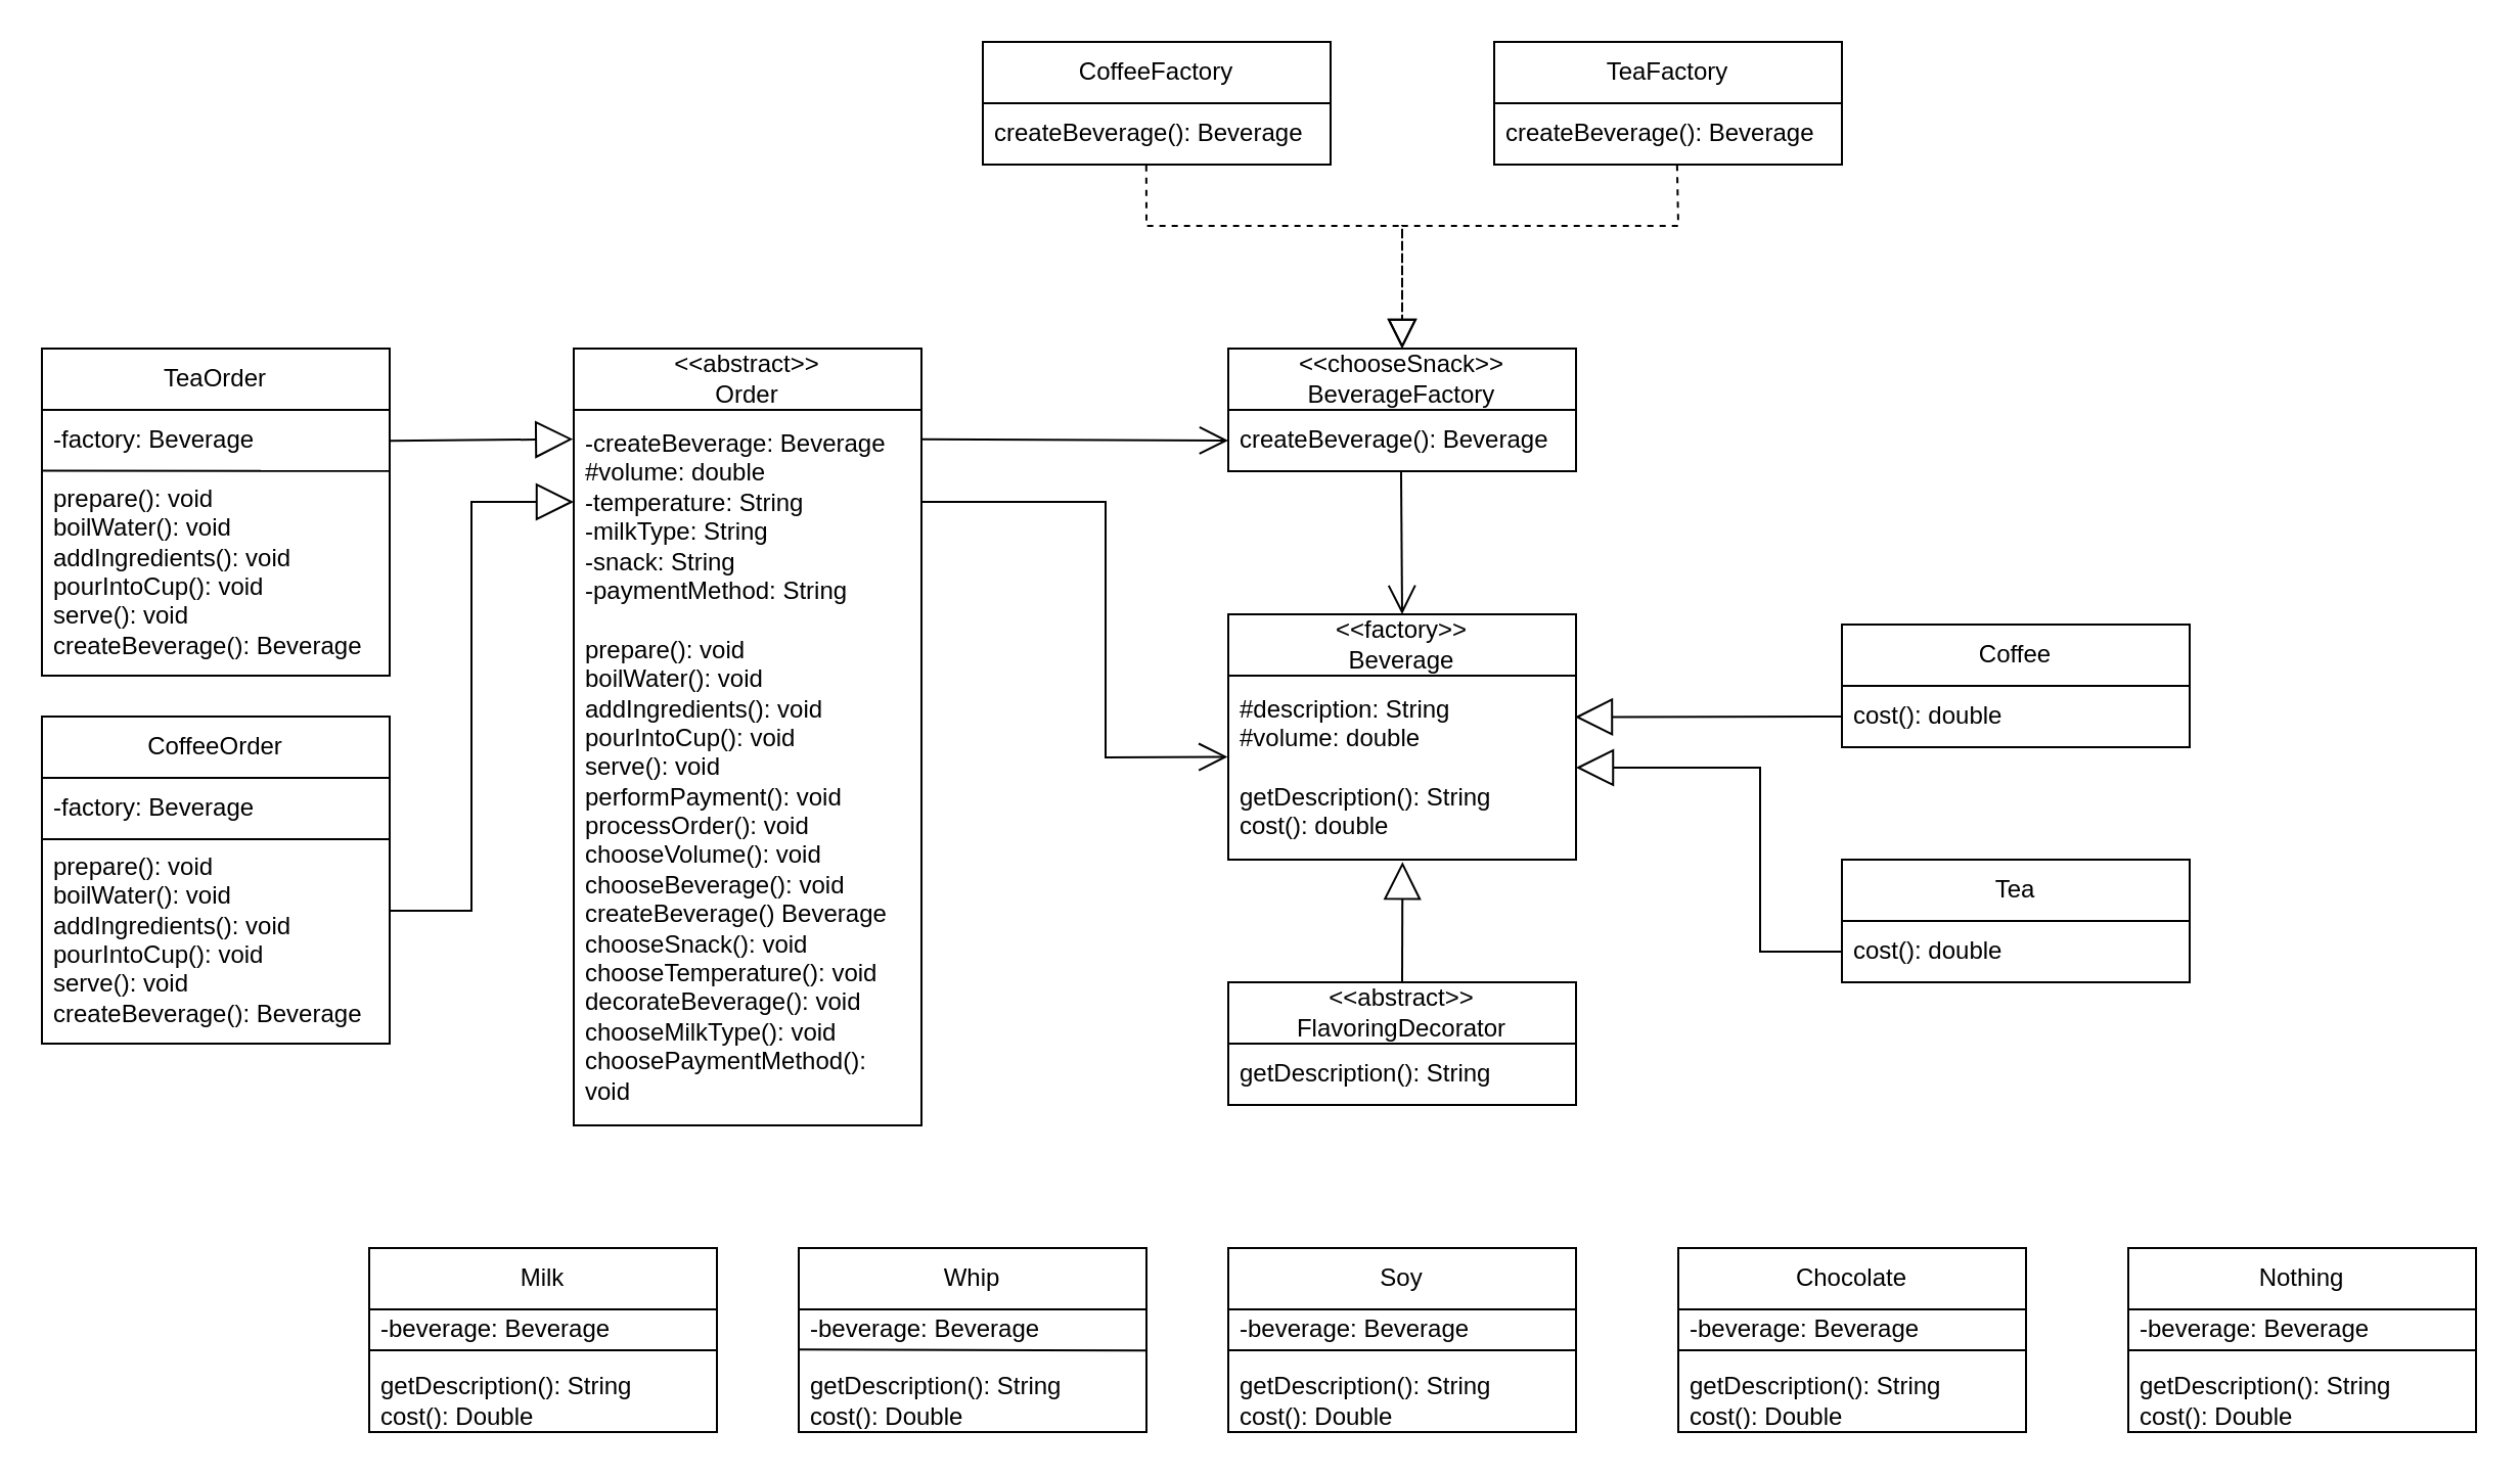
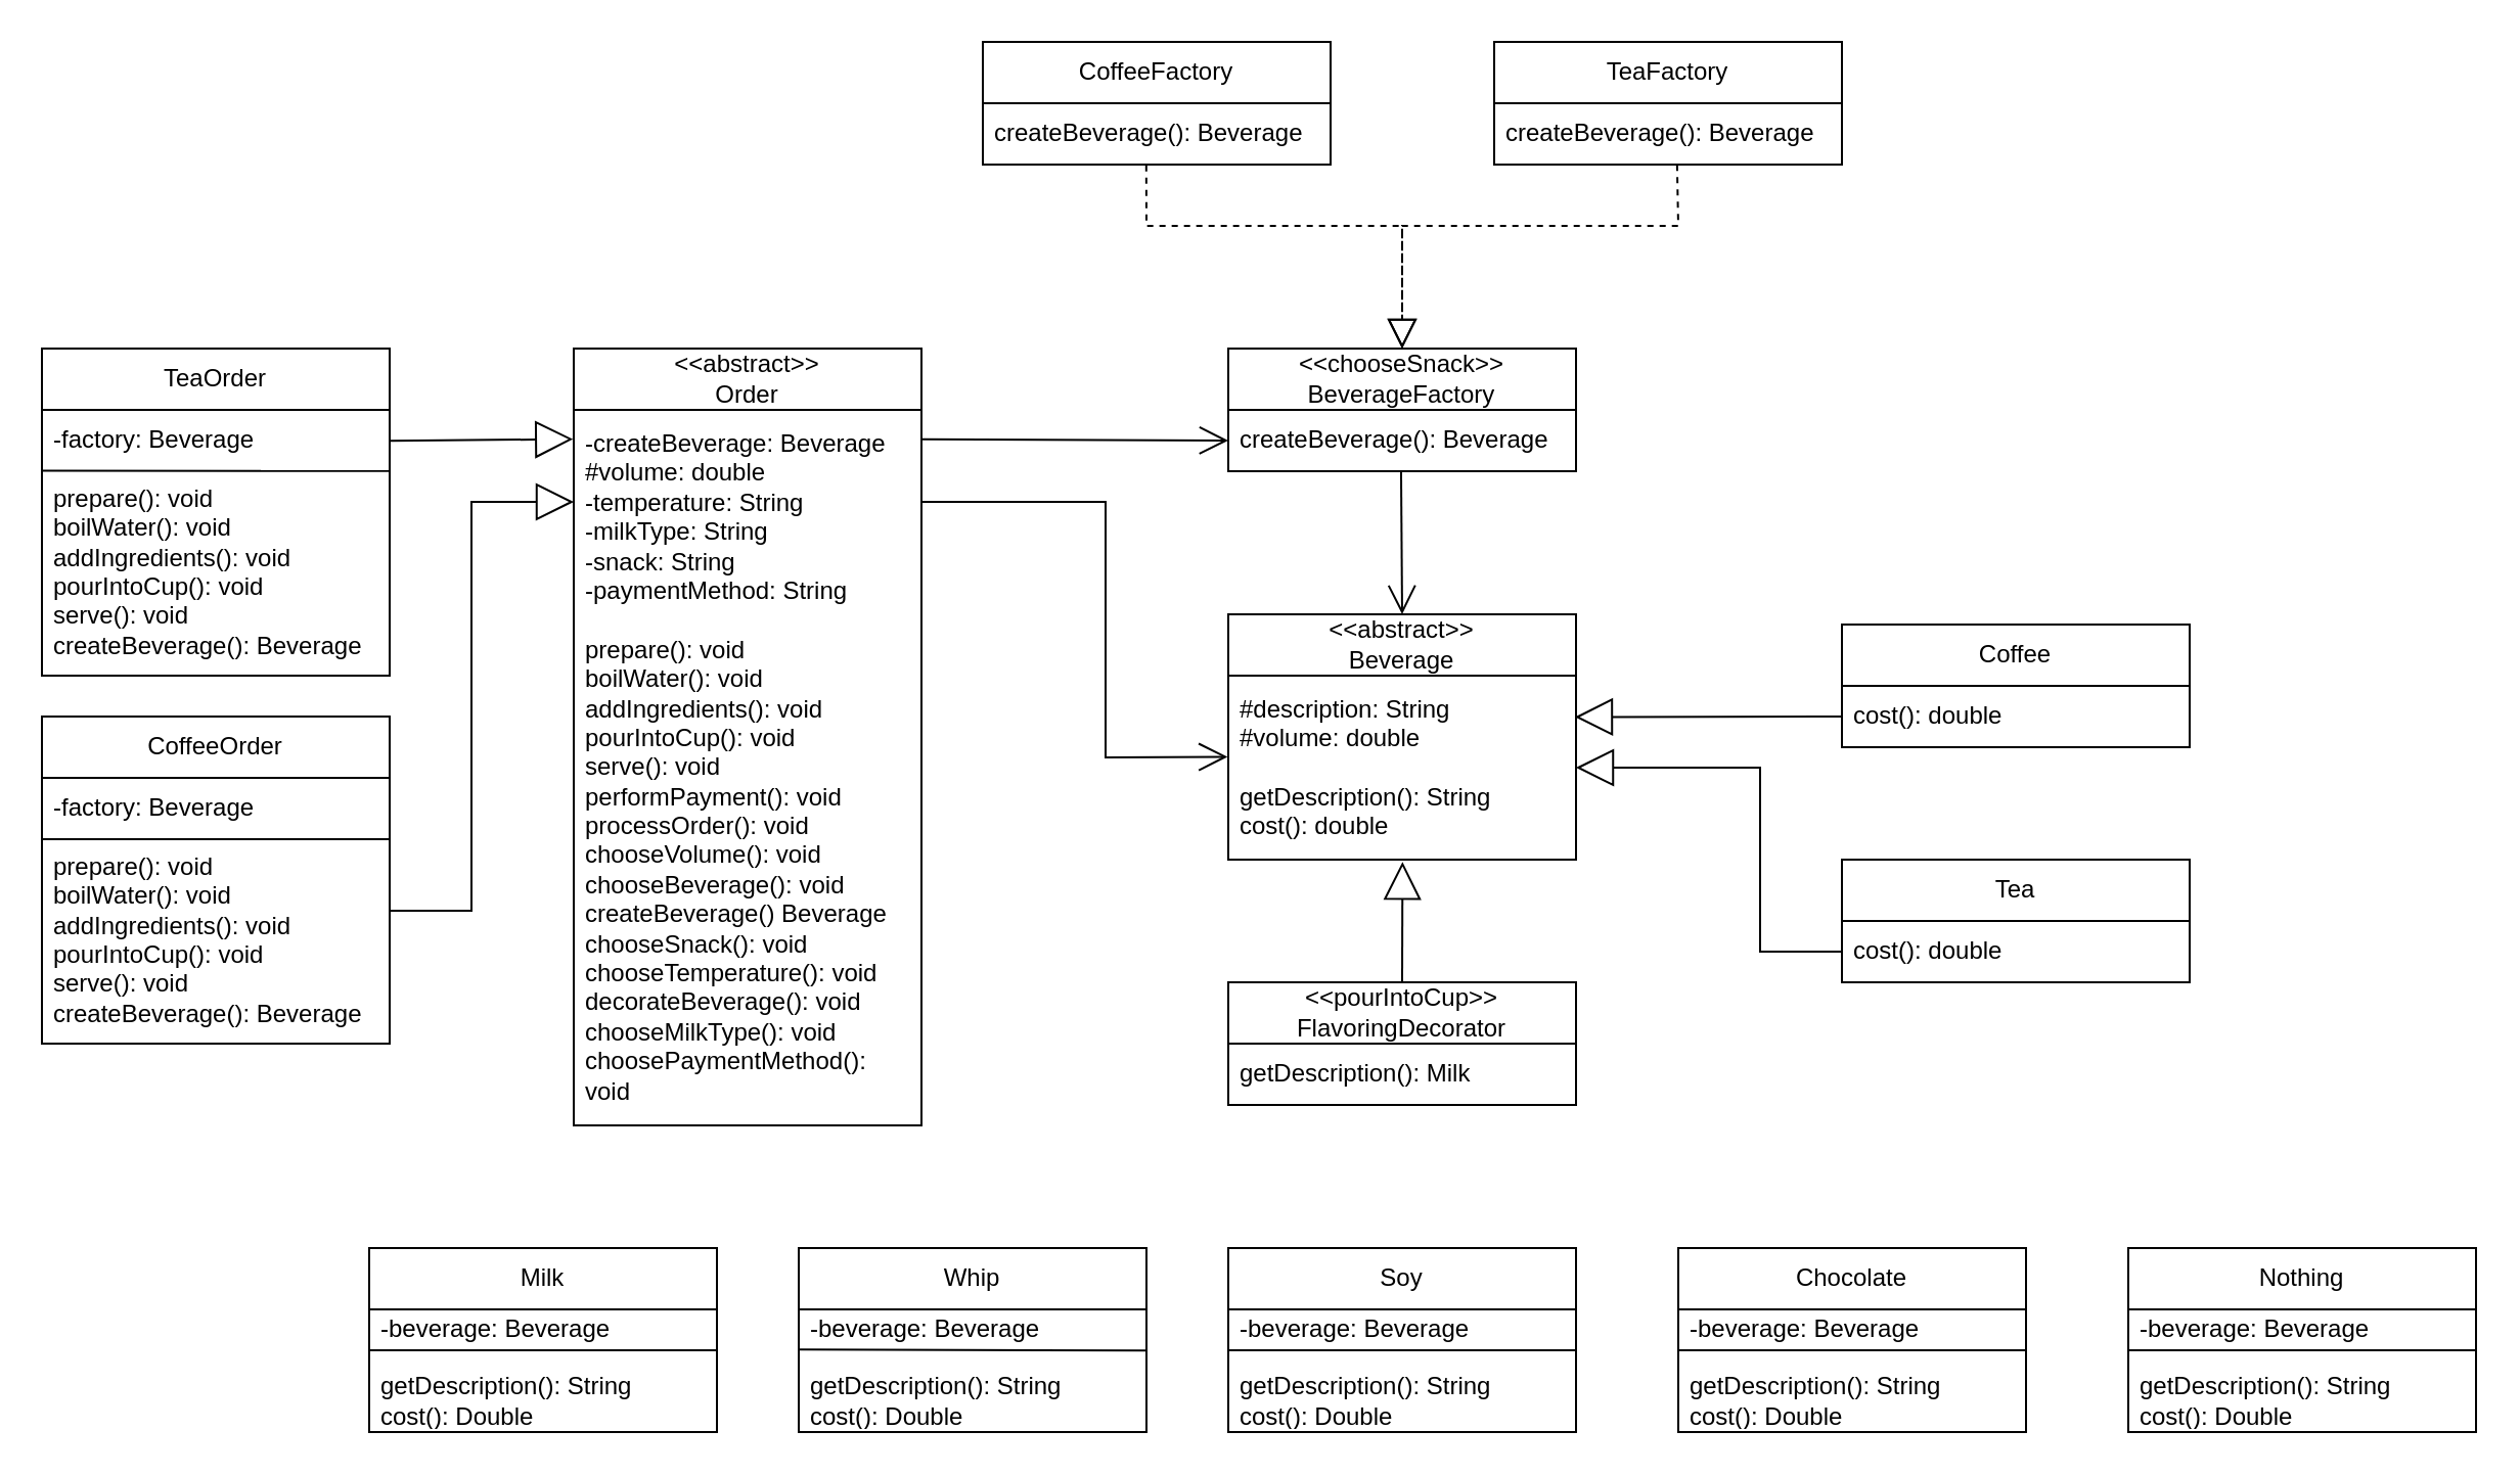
- <mxCell id="4" value="&amp;lt;&amp;lt;factory&amp;gt;&amp;gt;&lt;br&gt;Beverage" style="swimlane;fontStyle=0;childLayout=stackLayout;horizontal=1;startSize=30;horizontalStack=0;resizeParent=1;resizeParentMax=0;resizeLast=0;collapsible=1;marginBottom=0;whiteSpace=wrap;html=1;" vertex="1" parent="1"><mxGeometry x="600" y="300" width="170" height="120" as="geometry" /></mxCell>
+ <mxCell id="4" value="&amp;lt;&amp;lt;abstract&amp;gt;&amp;gt;&lt;br&gt;Beverage" style="swimlane;fontStyle=0;childLayout=stackLayout;horizontal=1;startSize=30;horizontalStack=0;resizeParent=1;resizeParentMax=0;resizeLast=0;collapsible=1;marginBottom=0;whiteSpace=wrap;html=1;" vertex="1" parent="1"><mxGeometry x="600" y="300" width="170" height="120" as="geometry" /></mxCell>
- <mxCell id="21" value="&amp;lt;&amp;lt;abstract&amp;gt;&amp;gt;&lt;br&gt;FlavoringDecorator" style="swimlane;fontStyle=0;childLayout=stackLayout;horizontal=1;startSize=30;horizontalStack=0;resizeParent=1;resizeParentMax=0;resizeLast=0;collapsible=1;marginBottom=0;whiteSpace=wrap;html=1;" vertex="1" parent="1"><mxGeometry x="600" y="480" width="170" height="60" as="geometry" /></mxCell>
+ <mxCell id="21" value="&amp;lt;&amp;lt;pourIntoCup&amp;gt;&amp;gt;&lt;br&gt;FlavoringDecorator" style="swimlane;fontStyle=0;childLayout=stackLayout;horizontal=1;startSize=30;horizontalStack=0;resizeParent=1;resizeParentMax=0;resizeLast=0;collapsible=1;marginBottom=0;whiteSpace=wrap;html=1;" vertex="1" parent="1"><mxGeometry x="600" y="480" width="170" height="60" as="geometry" /></mxCell>
- <mxCell id="22" value="getDescription(): String" style="text;strokeColor=none;fillColor=none;align=left;verticalAlign=middle;spacingLeft=4;spacingRight=4;overflow=hidden;points=[[0,0.5],[1,0.5]];portConstraint=eastwest;rotatable=0;whiteSpace=wrap;html=1;" vertex="1" parent="21"><mxGeometry y="30" width="170" height="30" as="geometry" /></mxCell>
+ <mxCell id="22" value="getDescription(): Milk" style="text;strokeColor=none;fillColor=none;align=left;verticalAlign=middle;spacingLeft=4;spacingRight=4;overflow=hidden;points=[[0,0.5],[1,0.5]];portConstraint=eastwest;rotatable=0;whiteSpace=wrap;html=1;" vertex="1" parent="21"><mxGeometry y="30" width="170" height="30" as="geometry" /></mxCell>
